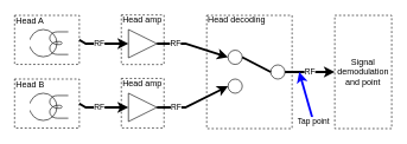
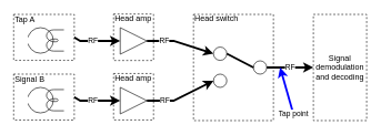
- <mxCell id="3" value="Head decoding" style="rounded=0;whiteSpace=wrap;html=1;fillColor=none;dashed=1;align=left;verticalAlign=top;spacingTop=-7;" vertex="1" parent="1"><mxGeometry x="290" y="21" width="120" height="160" as="geometry" /></mxCell>
+ <mxCell id="3" value="Head switch" style="rounded=0;whiteSpace=wrap;html=1;fillColor=none;dashed=1;align=left;verticalAlign=top;spacingTop=-7;" vertex="1" parent="1"><mxGeometry x="290" y="21" width="120" height="160" as="geometry" /></mxCell>
- <mxCell id="8" value="Head A" style="rounded=0;whiteSpace=wrap;html=1;fillColor=none;align=left;verticalAlign=top;dashed=1;spacing=2;spacingTop=-6;" vertex="1" parent="4"><mxGeometry width="91" height="69.25" as="geometry" /></mxCell>
+ <mxCell id="8" value="Tap A" style="rounded=0;whiteSpace=wrap;html=1;fillColor=none;align=left;verticalAlign=top;dashed=1;spacing=2;spacingTop=-6;" vertex="1" parent="4"><mxGeometry width="91" height="69.25" as="geometry" /></mxCell>
- <mxCell id="25" value="Signal demodulation and point" style="rounded=0;whiteSpace=wrap;html=1;fillColor=none;dashed=1;align=center;verticalAlign=middle;spacingTop=0;" vertex="1" parent="1"><mxGeometry x="470" y="21" width="80" height="160" as="geometry" /></mxCell>
+ <mxCell id="25" value="Signal demodulation and decoding" style="rounded=0;whiteSpace=wrap;html=1;fillColor=none;dashed=1;align=center;verticalAlign=middle;spacingTop=0;" vertex="1" parent="1"><mxGeometry x="470" y="21" width="80" height="160" as="geometry" /></mxCell>
- <mxCell id="13" value="Head B" style="rounded=0;whiteSpace=wrap;html=1;fillColor=none;align=left;verticalAlign=top;dashed=1;spacing=2;spacingTop=-6;" vertex="1" parent="9"><mxGeometry width="91" height="69.25" as="geometry" /></mxCell>
+ <mxCell id="13" value="Signal B" style="rounded=0;whiteSpace=wrap;html=1;fillColor=none;align=left;verticalAlign=top;dashed=1;spacing=2;spacingTop=-6;" vertex="1" parent="9"><mxGeometry width="91" height="69.25" as="geometry" /></mxCell>
